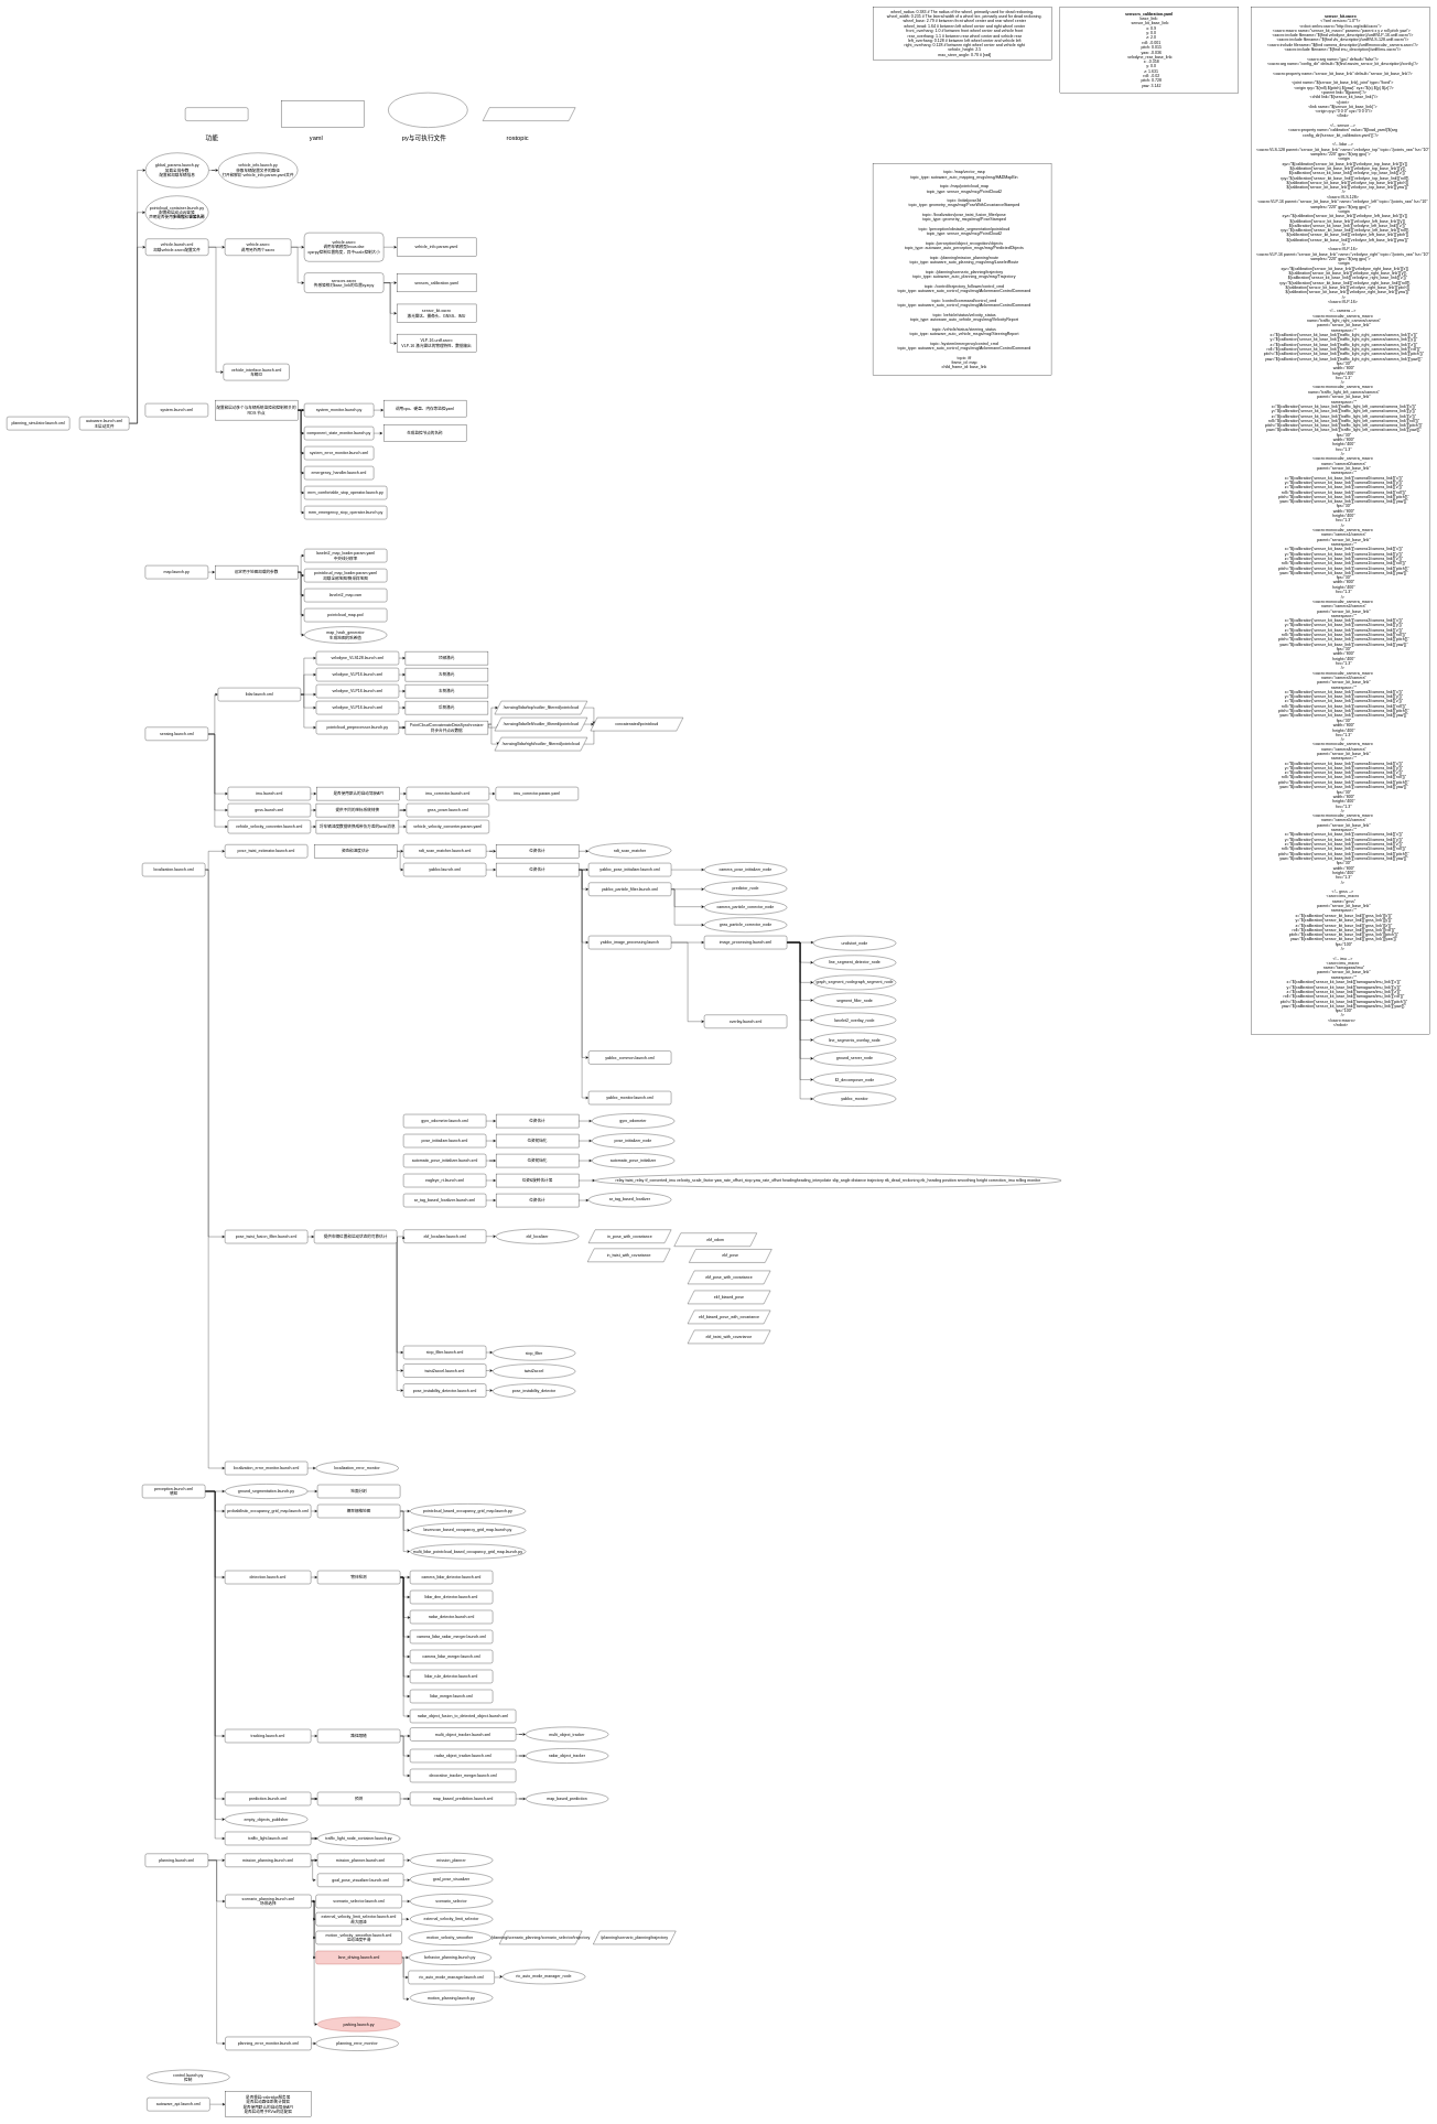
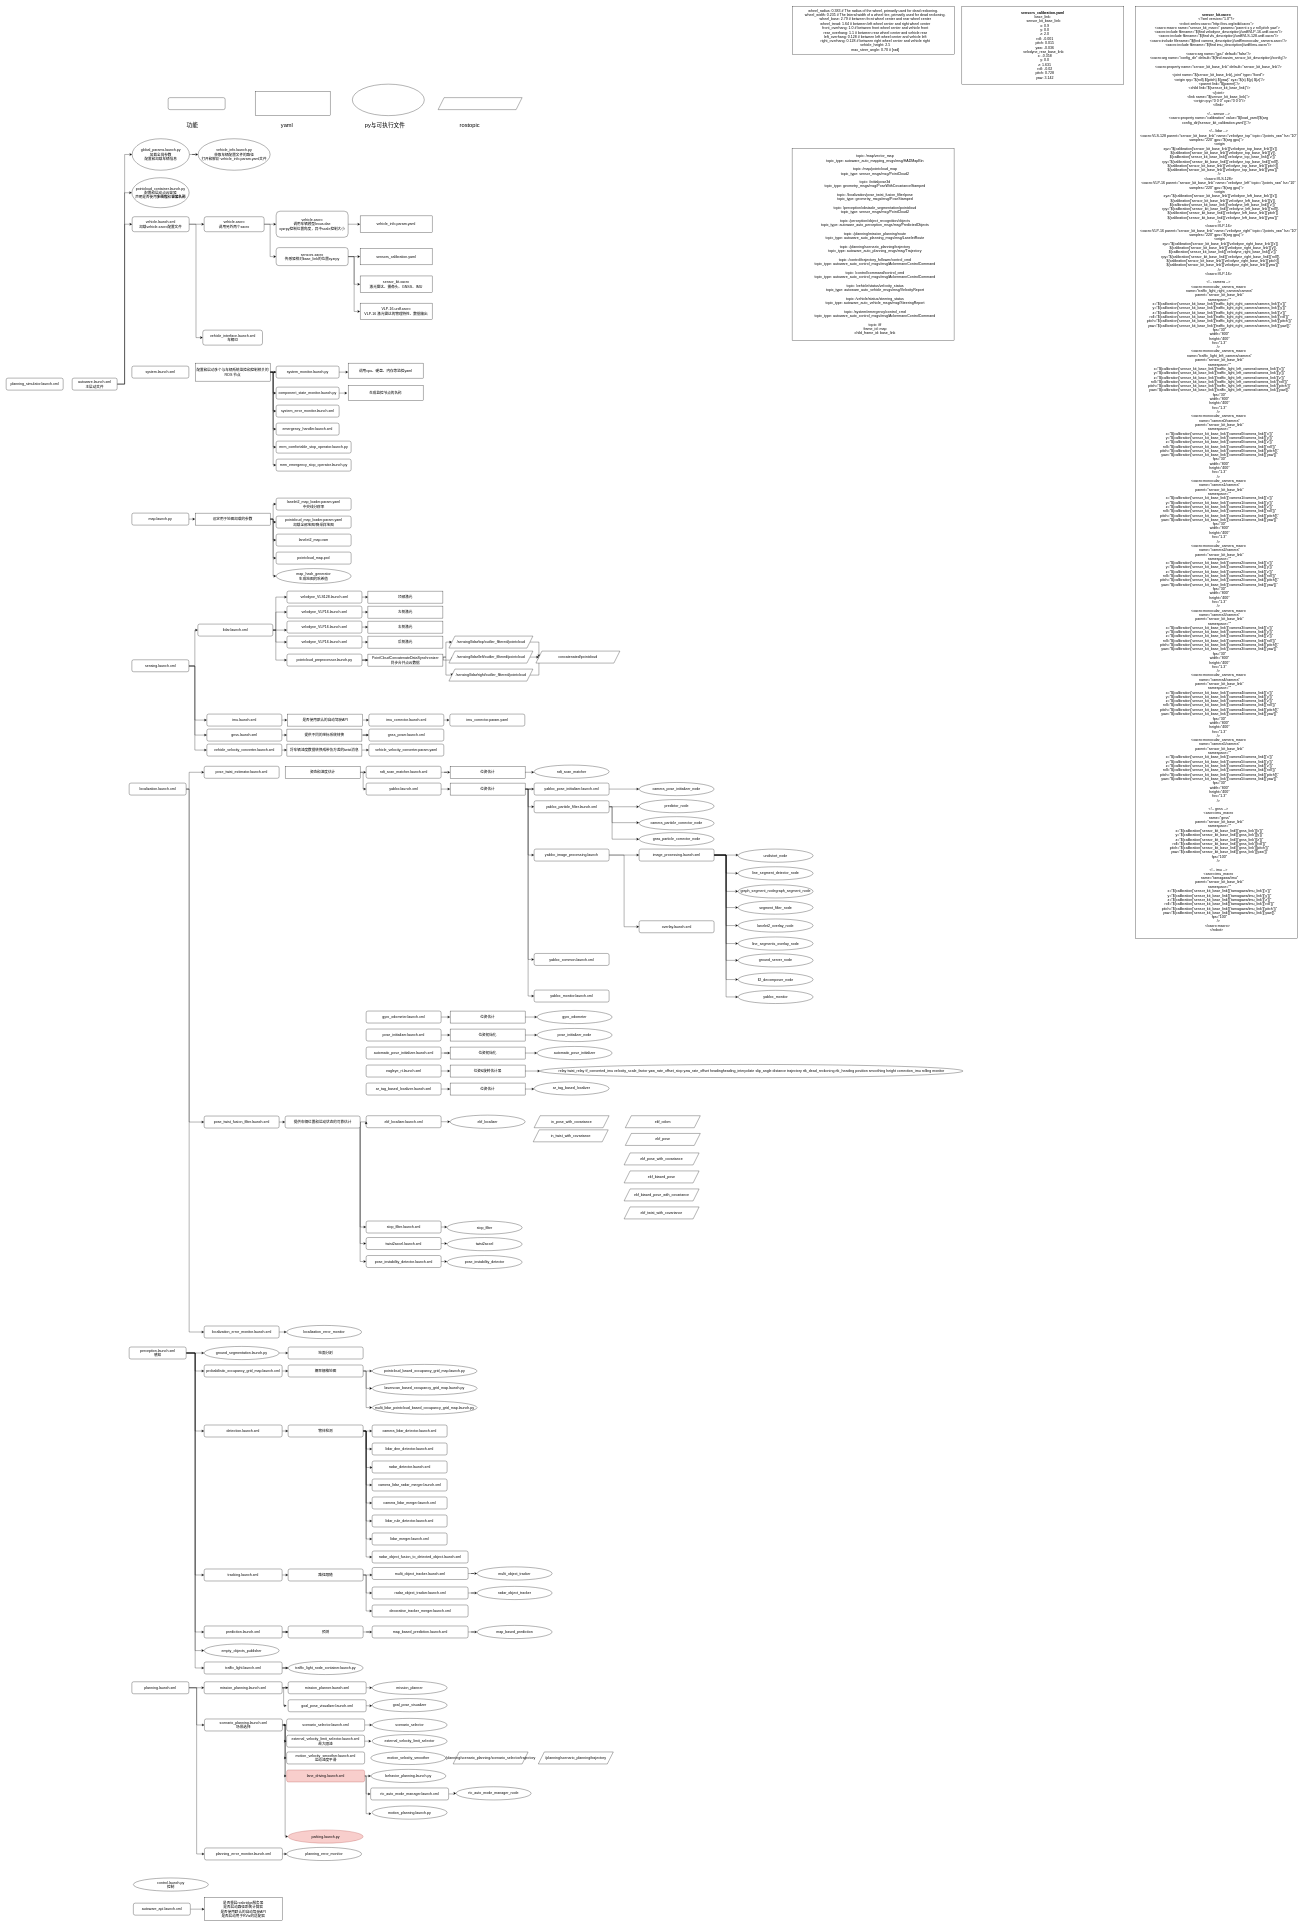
- <mxCell id="196" value="ekf_odom" style="shape=parallelogram;perimeter=parallelogramPerimeter;whiteSpace=wrap;html=1;fixedSize=1;" parent="1" vertex="1"><mxGeometry x="2039" y="3729" width="250" height="40" as="geometry" /></mxCell>
+ <mxCell id="196" value="ekf_odom" style="shape=parallelogram;perimeter=parallelogramPerimeter;whiteSpace=wrap;html=1;fixedSize=1;" parent="1" vertex="1"><mxGeometry x="2084" y="3719" width="250" height="40" as="geometry" /></mxCell>
- <mxCell id="195" value="in_twist_with_covariance" style="shape=parallelogram;perimeter=parallelogramPerimeter;whiteSpace=wrap;html=1;fixedSize=1;" parent="1" vertex="1"><mxGeometry x="1777" y="3776" width="250" height="40" as="geometry" /></mxCell>
+ <mxCell id="195" value="in_twist_with_covariance" style="shape=parallelogram;perimeter=parallelogramPerimeter;whiteSpace=wrap;html=1;fixedSize=1;" parent="1" vertex="1"><mxGeometry x="1777" y="3766" width="250" height="40" as="geometry" /></mxCell>
